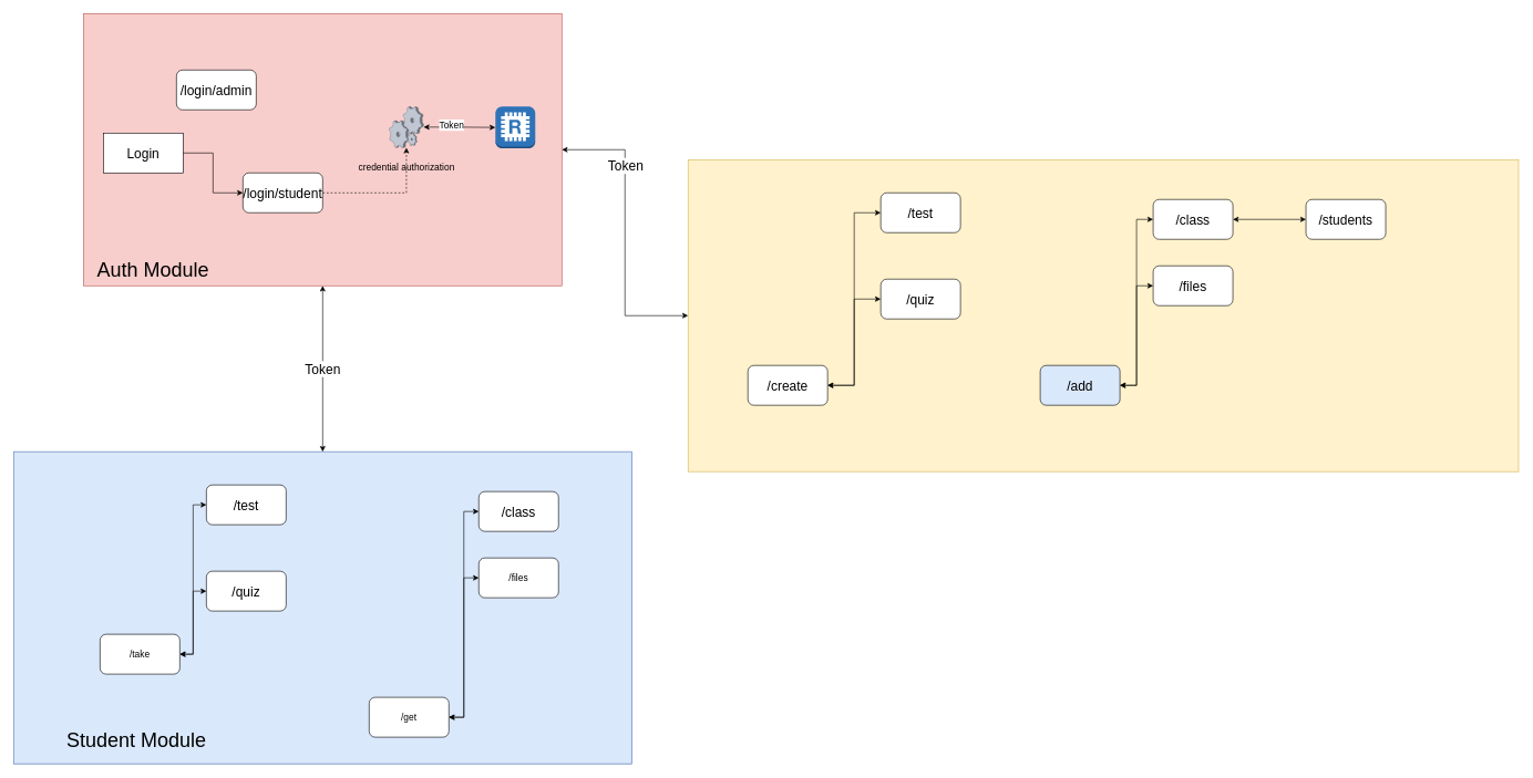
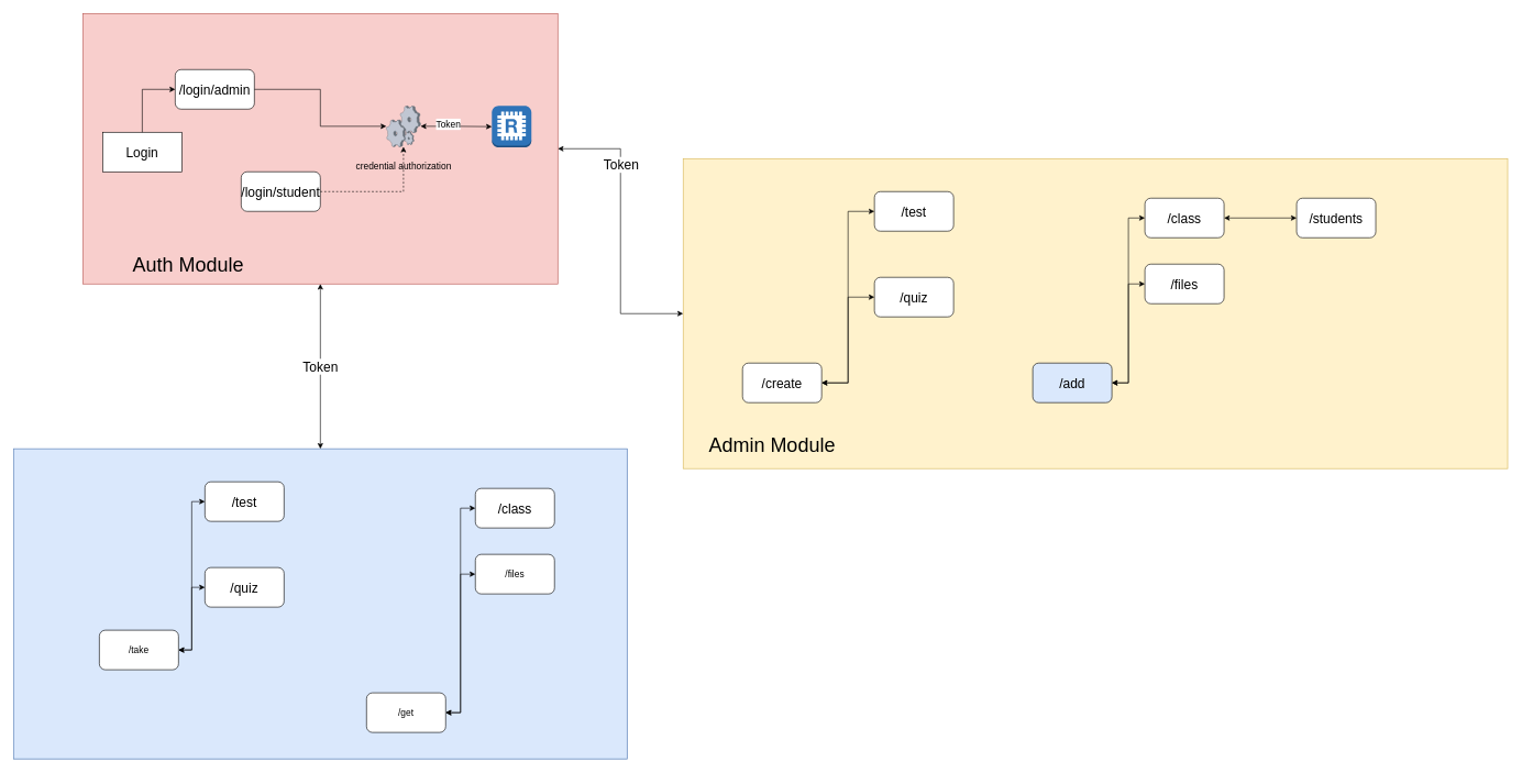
+ <mxCell id="6" style="edgeStyle=orthogonalEdgeStyle;rounded=0;orthogonalLoop=1;jettySize=auto;html=1;entryX=0;entryY=0.5;entryDx=0;entryDy=0;fontSize=30;" edge="1" parent="2" source="4" target="5"><mxGeometry relative="1" as="geometry" /></mxCell>
+ <mxCell id="11" style="edgeStyle=orthogonalEdgeStyle;rounded=0;orthogonalLoop=1;jettySize=auto;html=1;fontSize=14;" edge="1" parent="2" source="5" target="10"><mxGeometry relative="1" as="geometry" /></mxCell>
- <mxCell id="8" style="edgeStyle=orthogonalEdgeStyle;rounded=0;orthogonalLoop=1;jettySize=auto;html=1;entryX=0;entryY=0.5;entryDx=0;entryDy=0;fontSize=30;" edge="1" parent="2" source="4" target="7"><mxGeometry relative="1" as="geometry" /></mxCell>
- <mxCell id="9" value="&lt;font style=&quot;font-size: 30px&quot;&gt;Auth Module&lt;/font&gt;" style="text;html=1;strokeColor=none;fillColor=none;align=center;verticalAlign=middle;whiteSpace=wrap;rounded=0;" vertex="1" parent="2"><mxGeometry y="370" width="210" height="30" as="geometry" /></mxCell>
+ <mxCell id="9" value="&lt;font style=&quot;font-size: 30px&quot;&gt;Auth Module&lt;/font&gt;" style="text;html=1;strokeColor=none;fillColor=none;align=center;verticalAlign=middle;whiteSpace=wrap;rounded=0;" vertex="1" parent="2"><mxGeometry x="55" y="365" width="210" height="30" as="geometry" /></mxCell>
+ <mxCell id="33" value="&lt;font style=&quot;font-size: 30px&quot;&gt;Admin Module&lt;/font&gt;" style="text;html=1;strokeColor=none;fillColor=none;align=center;verticalAlign=middle;whiteSpace=wrap;rounded=0;" vertex="1" parent="1"><mxGeometry x="1065" y="660" width="210" height="30" as="geometry" /></mxCell>
- <mxCell id="20" value="&lt;font style=&quot;font-size: 30px&quot;&gt;Student Module&lt;/font&gt;" style="text;html=1;strokeColor=none;fillColor=none;align=center;verticalAlign=middle;whiteSpace=wrap;rounded=0;" vertex="1" parent="18"><mxGeometry x="30" y="420" width="310" height="30" as="geometry" /></mxCell>
